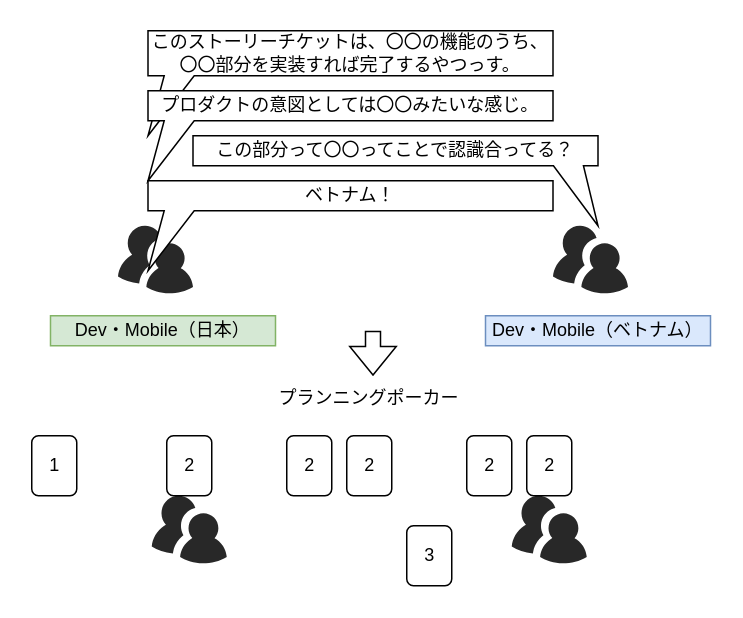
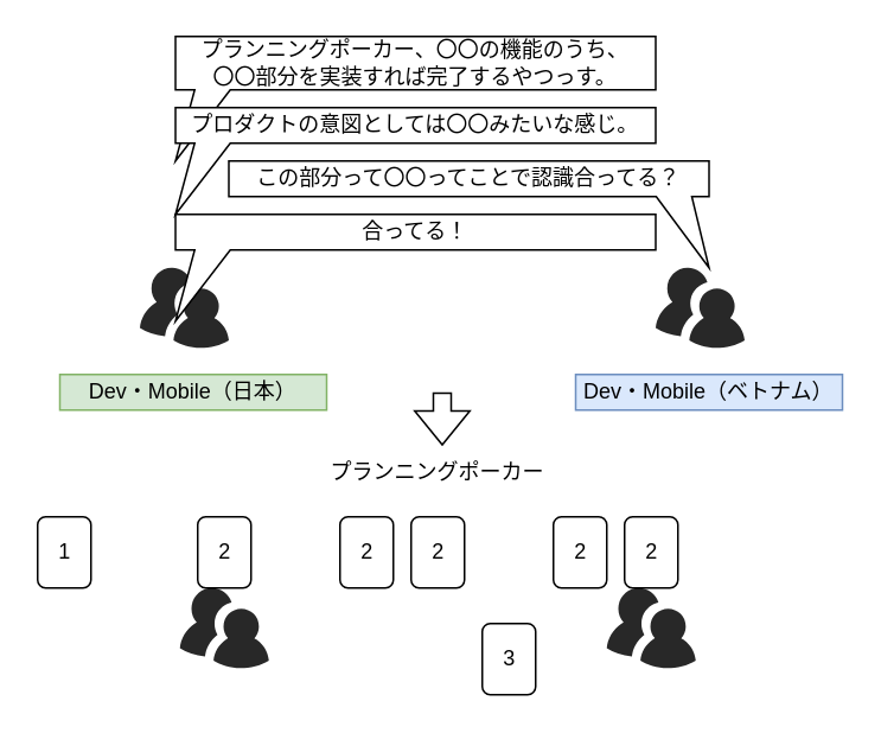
- <mxCell id="5" value="このストーリーチケットは、〇〇の機能のうち、&lt;br&gt;〇〇部分を実装すれば完了するやつっす。" style="shape=callout;whiteSpace=wrap;html=1;perimeter=calloutPerimeter;size=40;position=0.04;position2=0;" vertex="1" parent="1"><mxGeometry x="98" y="20" width="270" height="70" as="geometry" /></mxCell>
+ <mxCell id="5" value="プランニングポーカー、〇〇の機能のうち、&lt;br&gt;〇〇部分を実装すれば完了するやつっす。" style="shape=callout;whiteSpace=wrap;html=1;perimeter=calloutPerimeter;size=40;position=0.04;position2=0;" vertex="1" parent="1"><mxGeometry x="98" y="20" width="270" height="70" as="geometry" /></mxCell>
- <mxCell id="9" value="ベトナム！" style="shape=callout;whiteSpace=wrap;html=1;perimeter=calloutPerimeter;size=40;position=0.04;position2=0;" vertex="1" parent="1"><mxGeometry x="98" y="120" width="270" height="60" as="geometry" /></mxCell>
+ <mxCell id="9" value="合ってる！" style="shape=callout;whiteSpace=wrap;html=1;perimeter=calloutPerimeter;size=40;position=0.04;position2=0;" vertex="1" parent="1"><mxGeometry x="98" y="120" width="270" height="60" as="geometry" /></mxCell>
